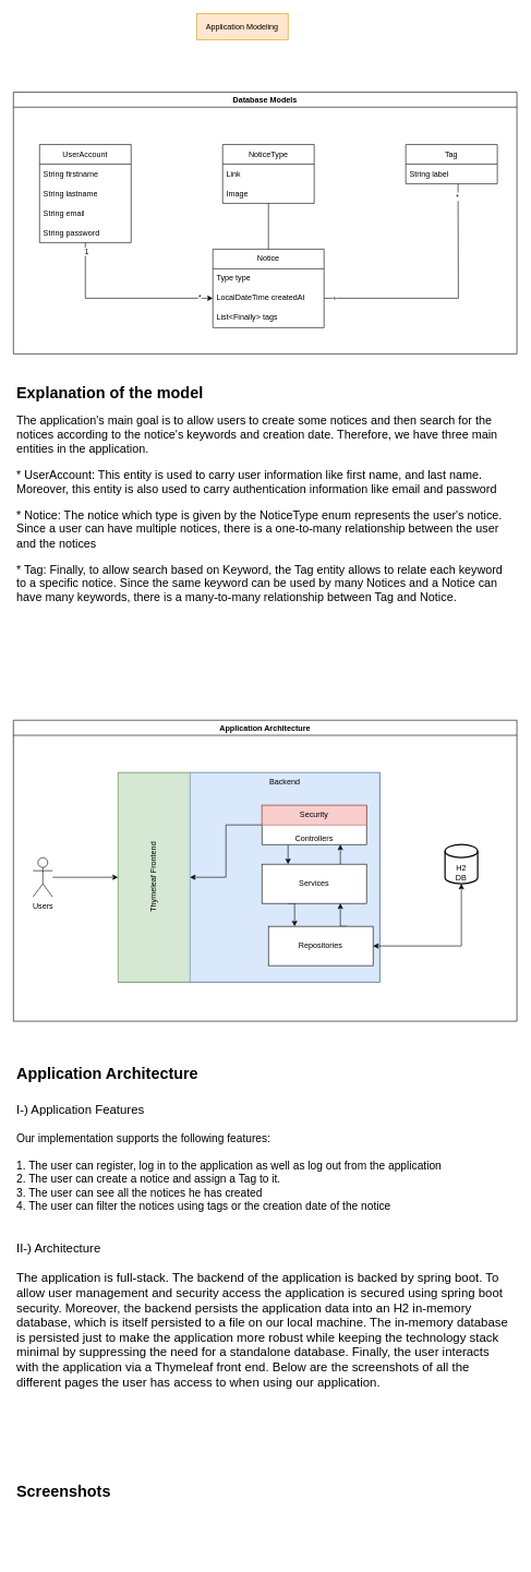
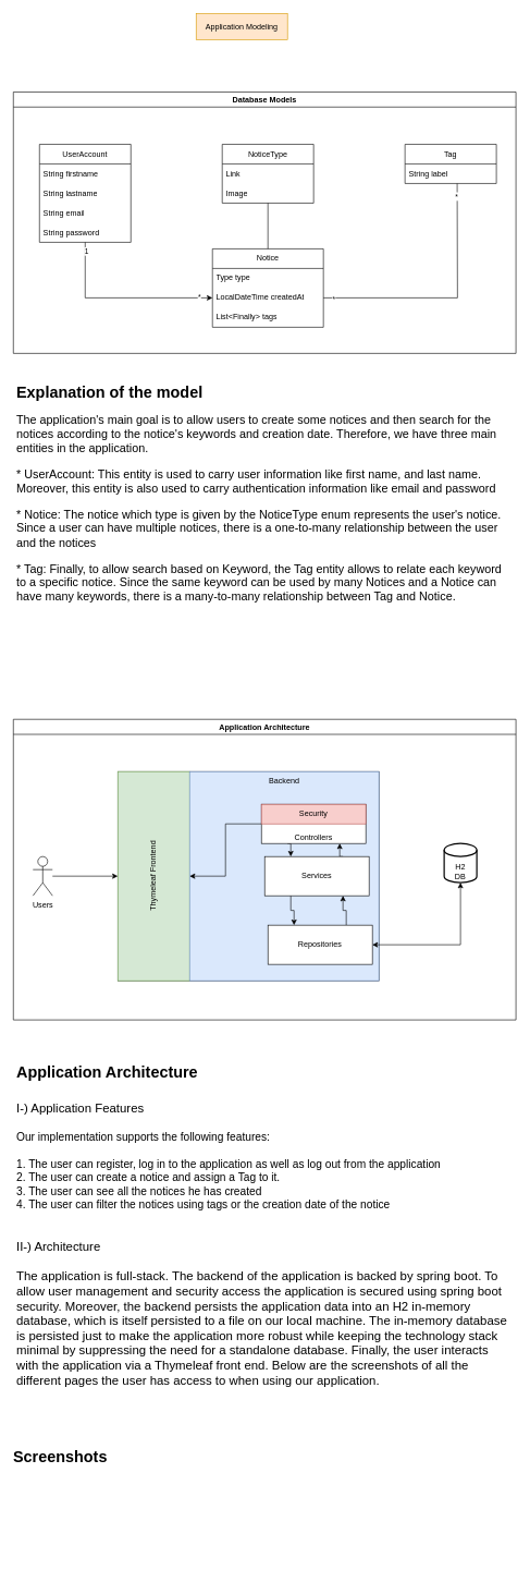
- <mxCell id="37" value="Services" style="rounded=0;whiteSpace=wrap;html=1;" vertex="1" parent="26"><mxGeometry x="380" y="220" width="160" height="60" as="geometry" /></mxCell>
+ <mxCell id="37" value="Services" style="rounded=0;whiteSpace=wrap;html=1;" vertex="1" parent="26"><mxGeometry x="385" y="210" width="160" height="60" as="geometry" /></mxCell>
- <mxCell id="45" value="&lt;h1&gt;Screenshots&lt;/h1&gt;" style="text;html=1;spacing=5;spacingTop=-20;whiteSpace=wrap;overflow=hidden;rounded=0;" vertex="1" parent="1"><mxGeometry x="20" y="2260" width="760" height="120" as="geometry" /></mxCell>
+ <mxCell id="45" value="&lt;h1&gt;Screenshots&lt;/h1&gt;" style="text;html=1;spacing=5;spacingTop=-20;whiteSpace=wrap;overflow=hidden;rounded=0;" vertex="1" parent="1"><mxGeometry x="15" y="2210" width="760" height="120" as="geometry" /></mxCell>
